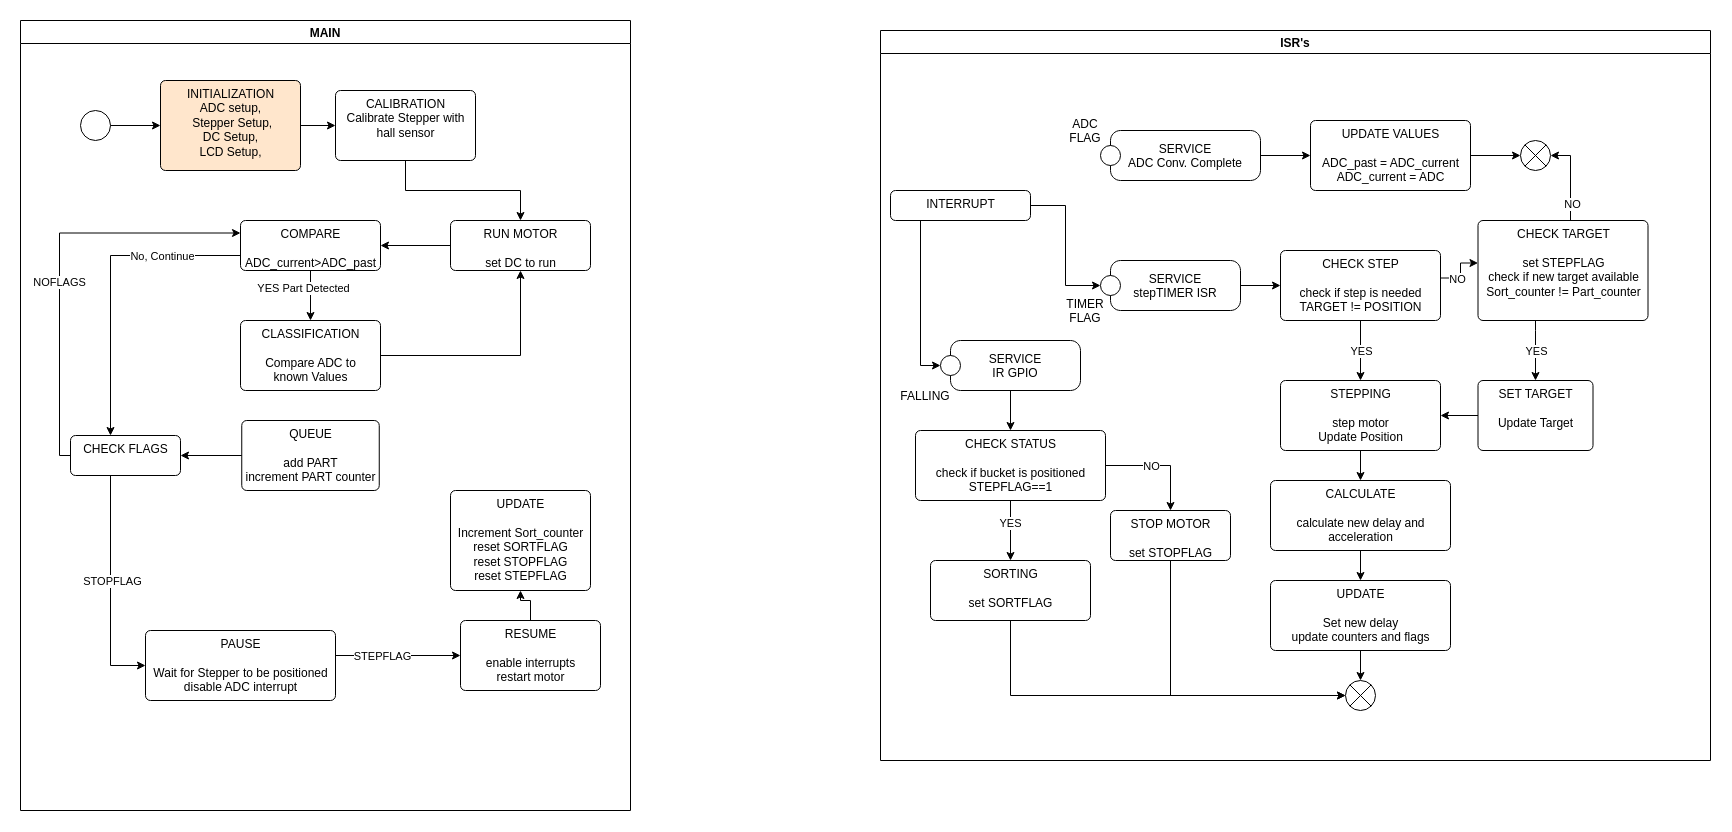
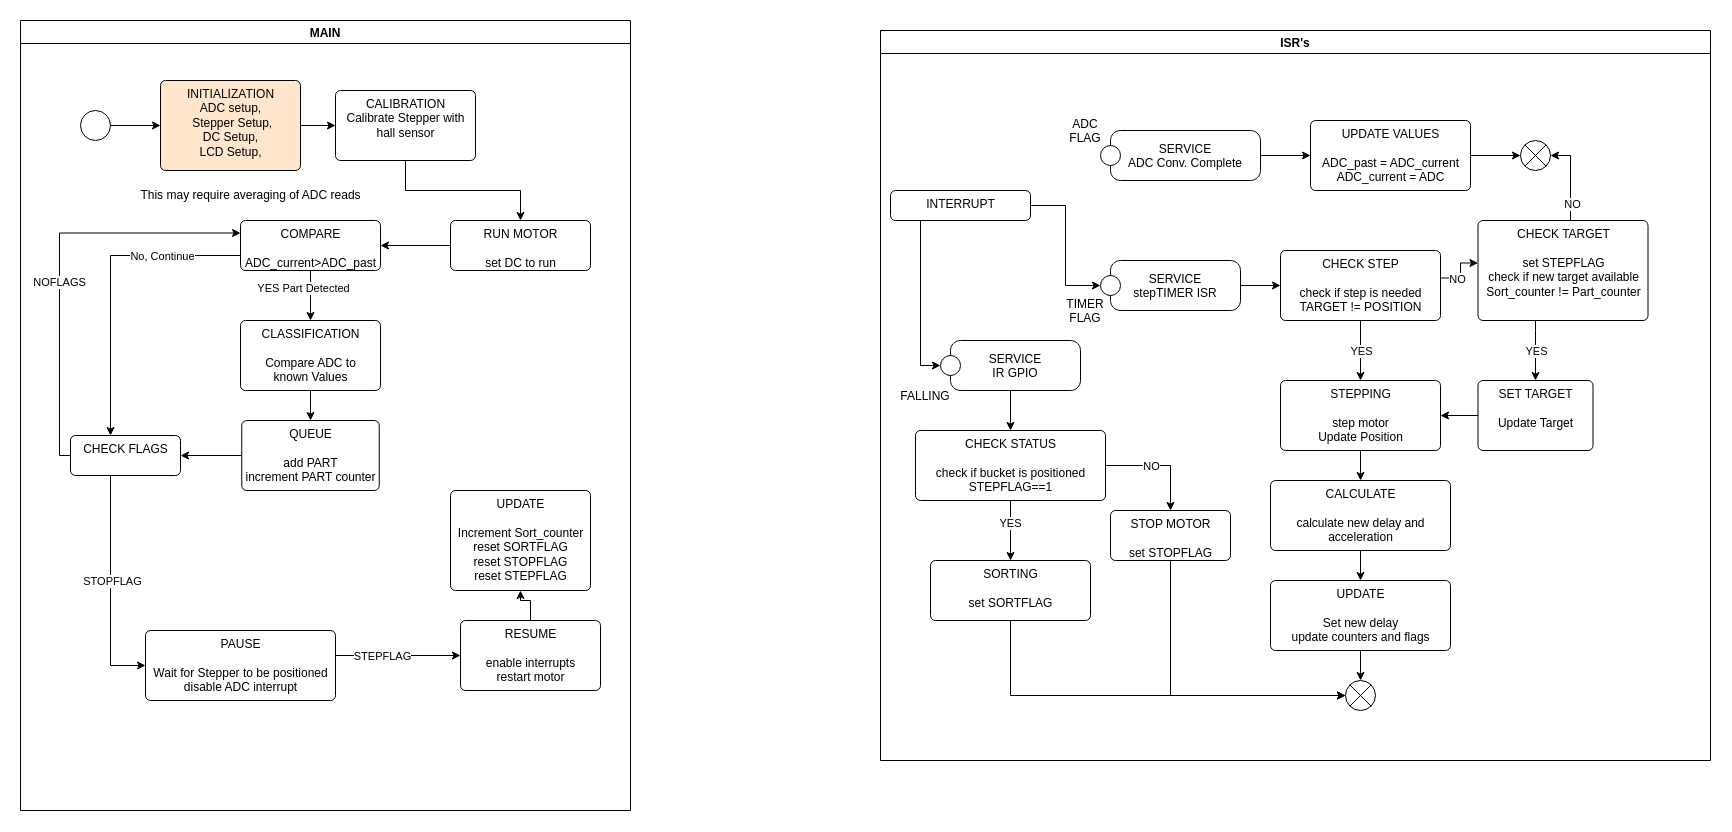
+ <mxCell id="8" value="This may require averaging of ADC reads" style="text;html=1;align=center;verticalAlign=middle;resizable=0;points=[];autosize=1;strokeColor=none;fillColor=none;" vertex="1" parent="2"><mxGeometry x="110" y="160" width="240" height="30" as="geometry" /></mxCell>
- <mxCell id="18" value="" style="edgeStyle=orthogonalEdgeStyle;rounded=0;orthogonalLoop=1;jettySize=auto;html=1;" edge="1" parent="2" source="17" target="9"><mxGeometry relative="1" as="geometry" /></mxCell>
+ <mxCell id="18" value="" style="edgeStyle=orthogonalEdgeStyle;rounded=0;orthogonalLoop=1;jettySize=auto;html=1;" edge="1" parent="2" source="17" target="19"><mxGeometry relative="1" as="geometry" /></mxCell>
